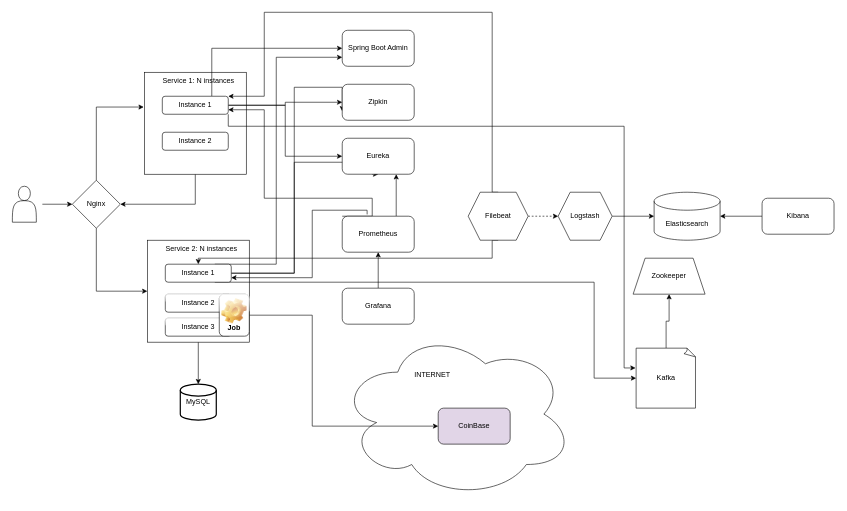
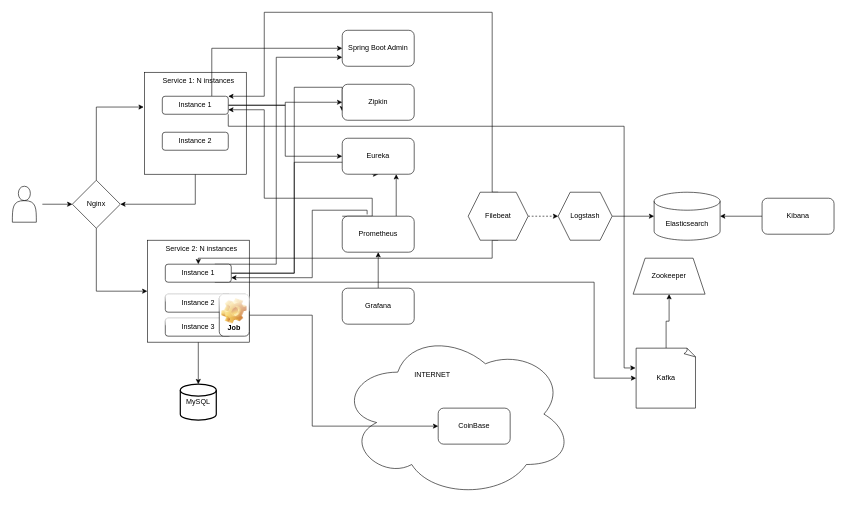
- <mxCell id="48" value="CoinBase" style="rounded=1;whiteSpace=wrap;html=1;fillColor=#e1d5e7;" vertex="1" parent="1"><mxGeometry x="730" y="680" width="120" height="60" as="geometry" /></mxCell>
+ <mxCell id="48" value="CoinBase" style="rounded=1;whiteSpace=wrap;html=1;" vertex="1" parent="1"><mxGeometry x="730" y="680" width="120" height="60" as="geometry" /></mxCell>
